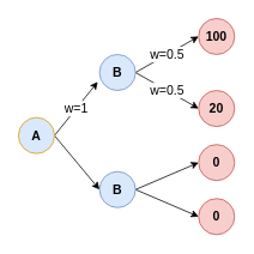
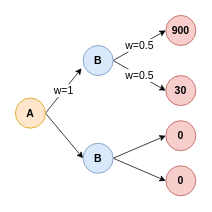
- <mxCell id="11" value="100" style="ellipse;whiteSpace=wrap;html=1;aspect=fixed;fillColor=#f8cecc;strokeColor=#b85450;fontStyle=1;fontSize=14;" parent="1" vertex="1"><mxGeometry x="220" y="20" width="40" height="40" as="geometry" /></mxCell>
+ <mxCell id="11" value="900" style="ellipse;whiteSpace=wrap;html=1;aspect=fixed;fillColor=#f8cecc;strokeColor=#b85450;fontStyle=1;fontSize=14;" parent="1" vertex="1"><mxGeometry x="220" y="20" width="40" height="40" as="geometry" /></mxCell>
- <mxCell id="12" value="20" style="ellipse;whiteSpace=wrap;html=1;aspect=fixed;fillColor=#f8cecc;strokeColor=#b85450;fontStyle=1;fontSize=14;" parent="1" vertex="1"><mxGeometry x="220" y="100" width="40" height="40" as="geometry" /></mxCell>
+ <mxCell id="12" value="30" style="ellipse;whiteSpace=wrap;html=1;aspect=fixed;fillColor=#f8cecc;strokeColor=#b85450;fontStyle=1;fontSize=14;" parent="1" vertex="1"><mxGeometry x="220" y="100" width="40" height="40" as="geometry" /></mxCell>
- <mxCell id="4" value="A" style="ellipse;whiteSpace=wrap;html=1;aspect=fixed;fillColor=#dae8fc;strokeColor=#d79b00;fontStyle=1;fontSize=14;" parent="1" vertex="1"><mxGeometry x="20" y="130" width="40" height="40" as="geometry" /></mxCell>
+ <mxCell id="4" value="A" style="ellipse;whiteSpace=wrap;html=1;aspect=fixed;fillColor=#ffe6cc;strokeColor=#d79b00;fontStyle=1;fontSize=14;" parent="1" vertex="1"><mxGeometry x="20" y="130" width="40" height="40" as="geometry" /></mxCell>
